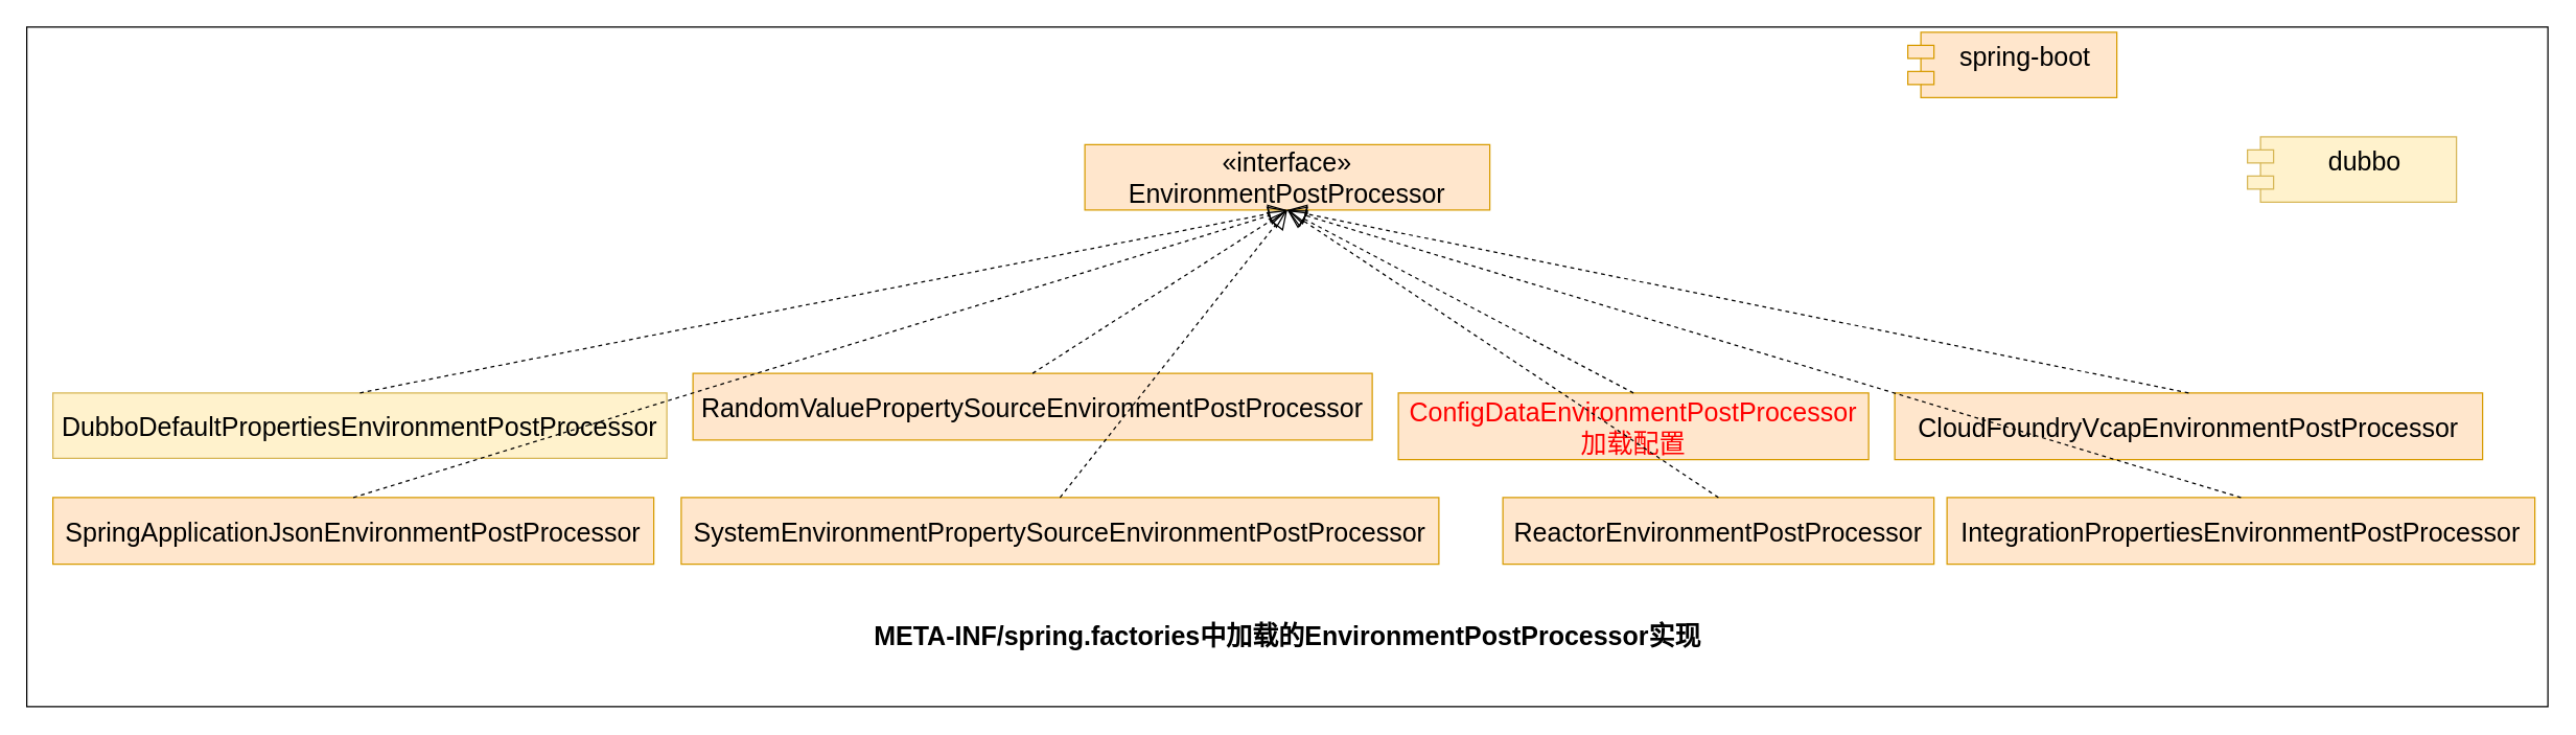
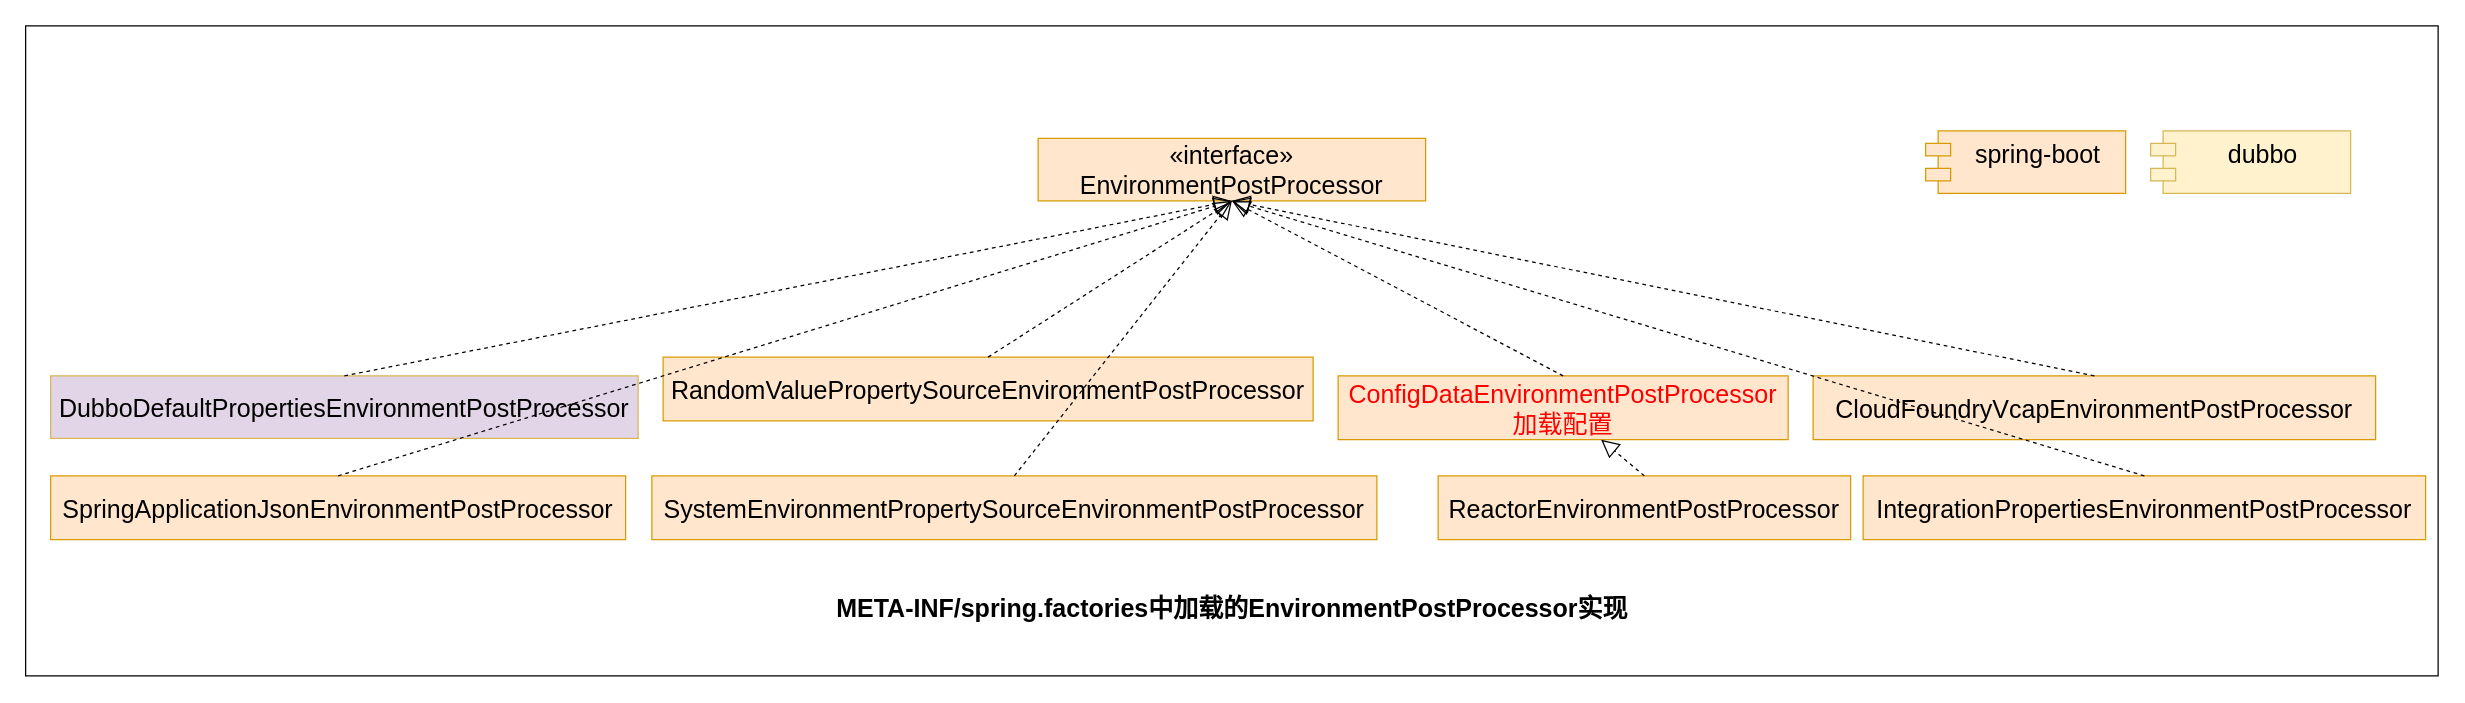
- <mxCell id="6" value="spring-boot&lt;div&gt;&lt;div&gt;&lt;br&gt;&lt;/div&gt;&lt;/div&gt;" style="shape=module;align=left;spacingLeft=20;align=center;verticalAlign=top;whiteSpace=wrap;html=1;fontSize=20;fillColor=#ffe6cc;strokeColor=#d79b00;" parent="1" vertex="1"><mxGeometry x="1460" y="24" width="160" height="50" as="geometry" /></mxCell>
+ <mxCell id="6" value="spring-boot&lt;div&gt;&lt;div&gt;&lt;br&gt;&lt;/div&gt;&lt;/div&gt;" style="shape=module;align=left;spacingLeft=20;align=center;verticalAlign=top;whiteSpace=wrap;html=1;fontSize=20;fillColor=#ffe6cc;strokeColor=#d79b00;" parent="1" vertex="1"><mxGeometry x="1540" y="104" width="160" height="50" as="geometry" /></mxCell>
- <mxCell id="19" value="" style="endArrow=block;dashed=1;endFill=0;endSize=12;html=1;rounded=0;exitX=0.5;exitY=0;exitDx=0;exitDy=0;entryX=0.5;entryY=1;entryDx=0;entryDy=0;" parent="1" source="18" target="5" edge="1"><mxGeometry width="160" relative="1" as="geometry"><mxPoint x="1280" y="490" as="sourcePoint" /><mxPoint x="1440" y="490" as="targetPoint" /></mxGeometry></mxCell>
+ <mxCell id="19" value="" style="endArrow=block;dashed=1;endFill=0;endSize=12;html=1;rounded=0;exitX=0.5;exitY=0;exitDx=0;exitDy=0;" parent="1" source="18" target="14" edge="1"><mxGeometry width="160" relative="1" as="geometry"><mxPoint x="1280" y="490" as="sourcePoint" /><mxPoint x="1440" y="490" as="targetPoint" /></mxGeometry></mxCell>
- <mxCell id="4" value="DubboDefaultPropertiesEnvironmentPostProcessor" style="html=1;whiteSpace=wrap;fontSize=20;fillColor=#fff2cc;strokeColor=#d6b656;" parent="1" vertex="1"><mxGeometry x="40" y="300" width="470" height="50" as="geometry" /></mxCell>
+ <mxCell id="4" value="DubboDefaultPropertiesEnvironmentPostProcessor" style="html=1;whiteSpace=wrap;fontSize=20;fillColor=#e1d5e7;strokeColor=#d6b656;" parent="1" vertex="1"><mxGeometry x="40" y="300" width="470" height="50" as="geometry" /></mxCell>
